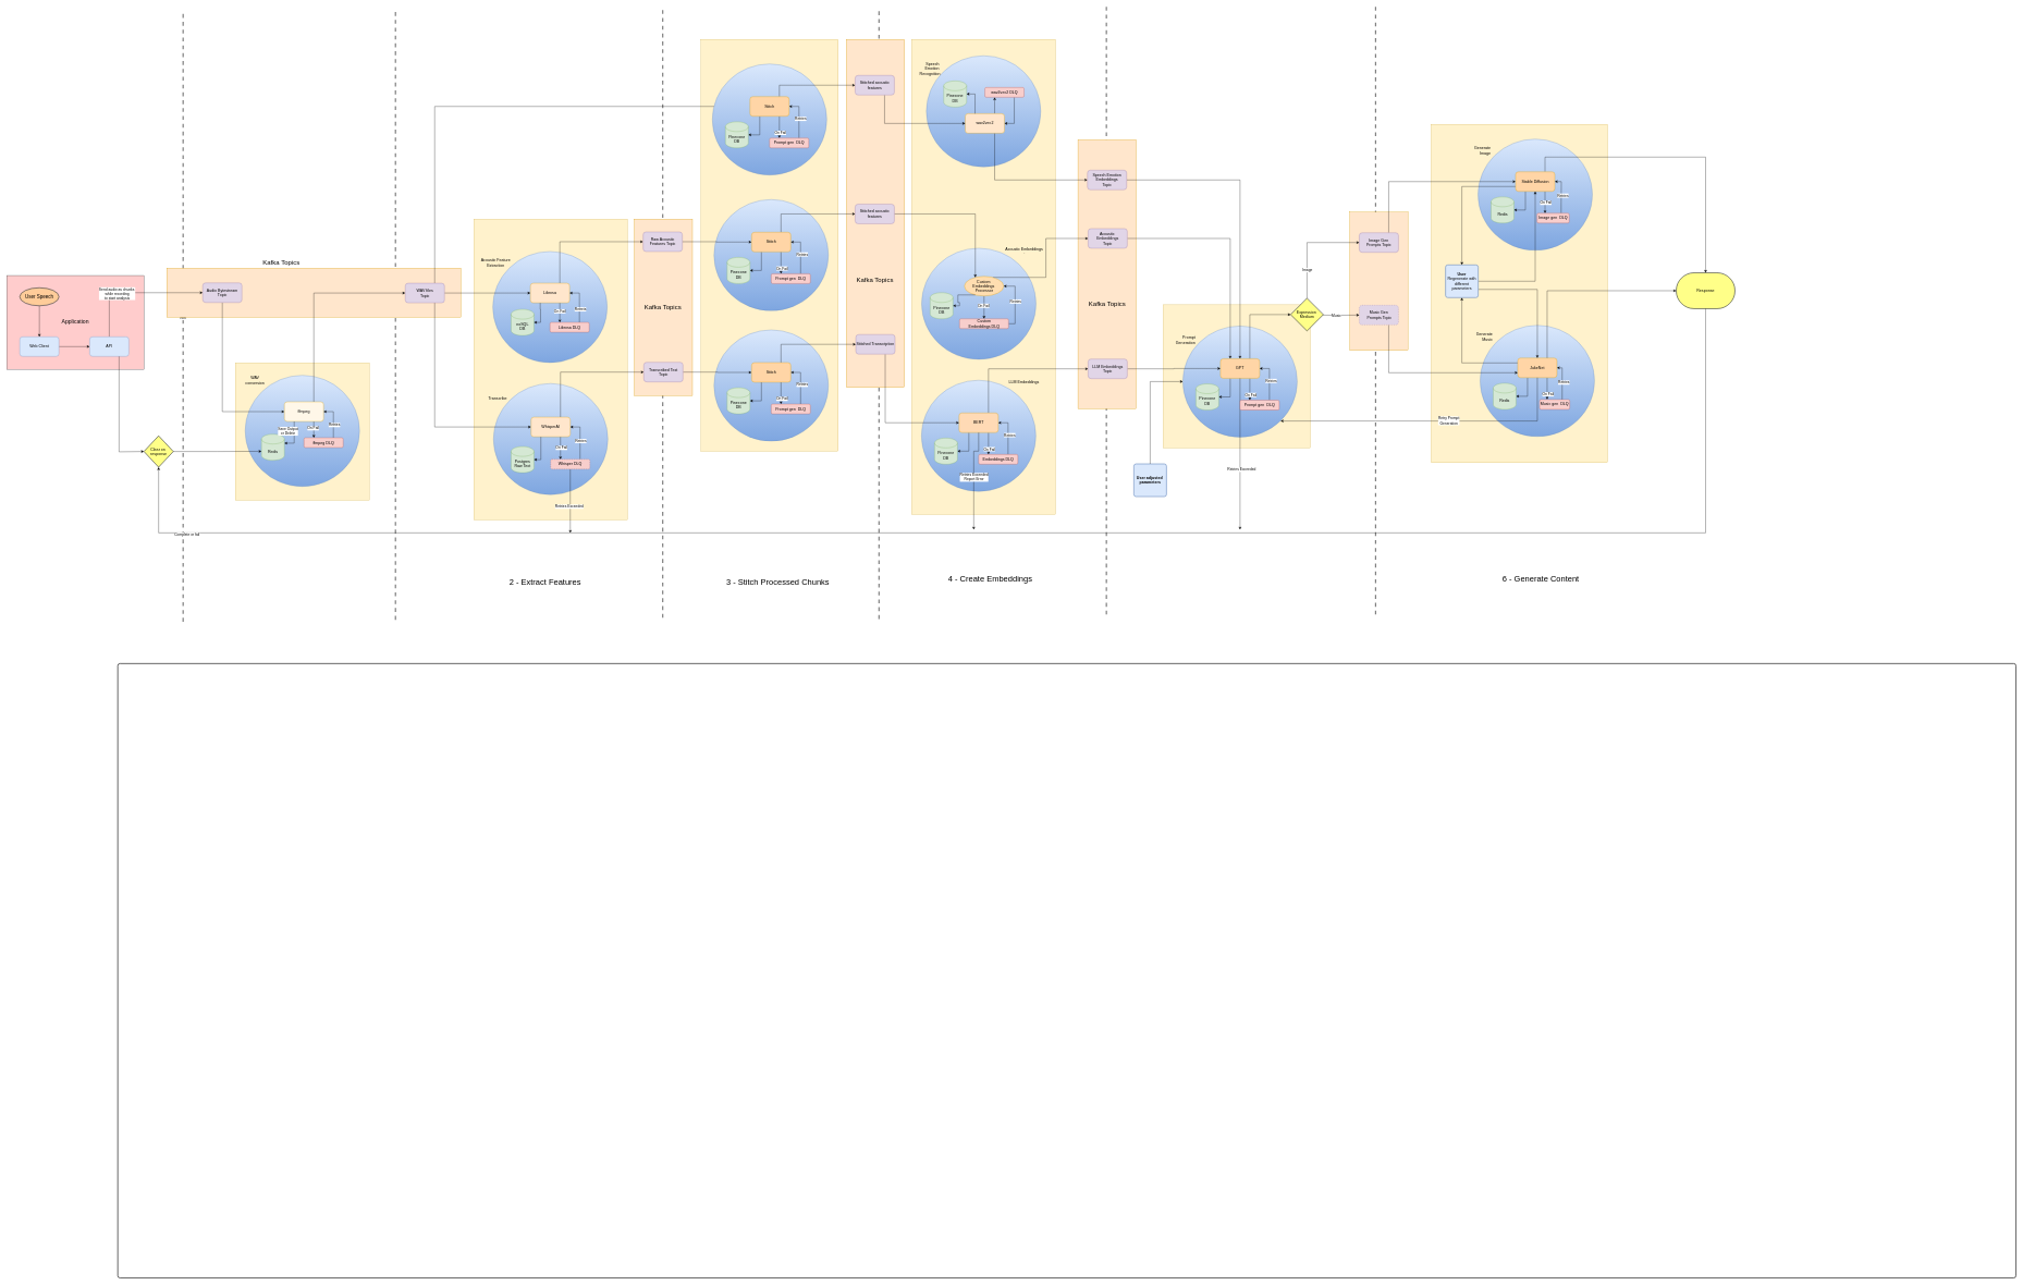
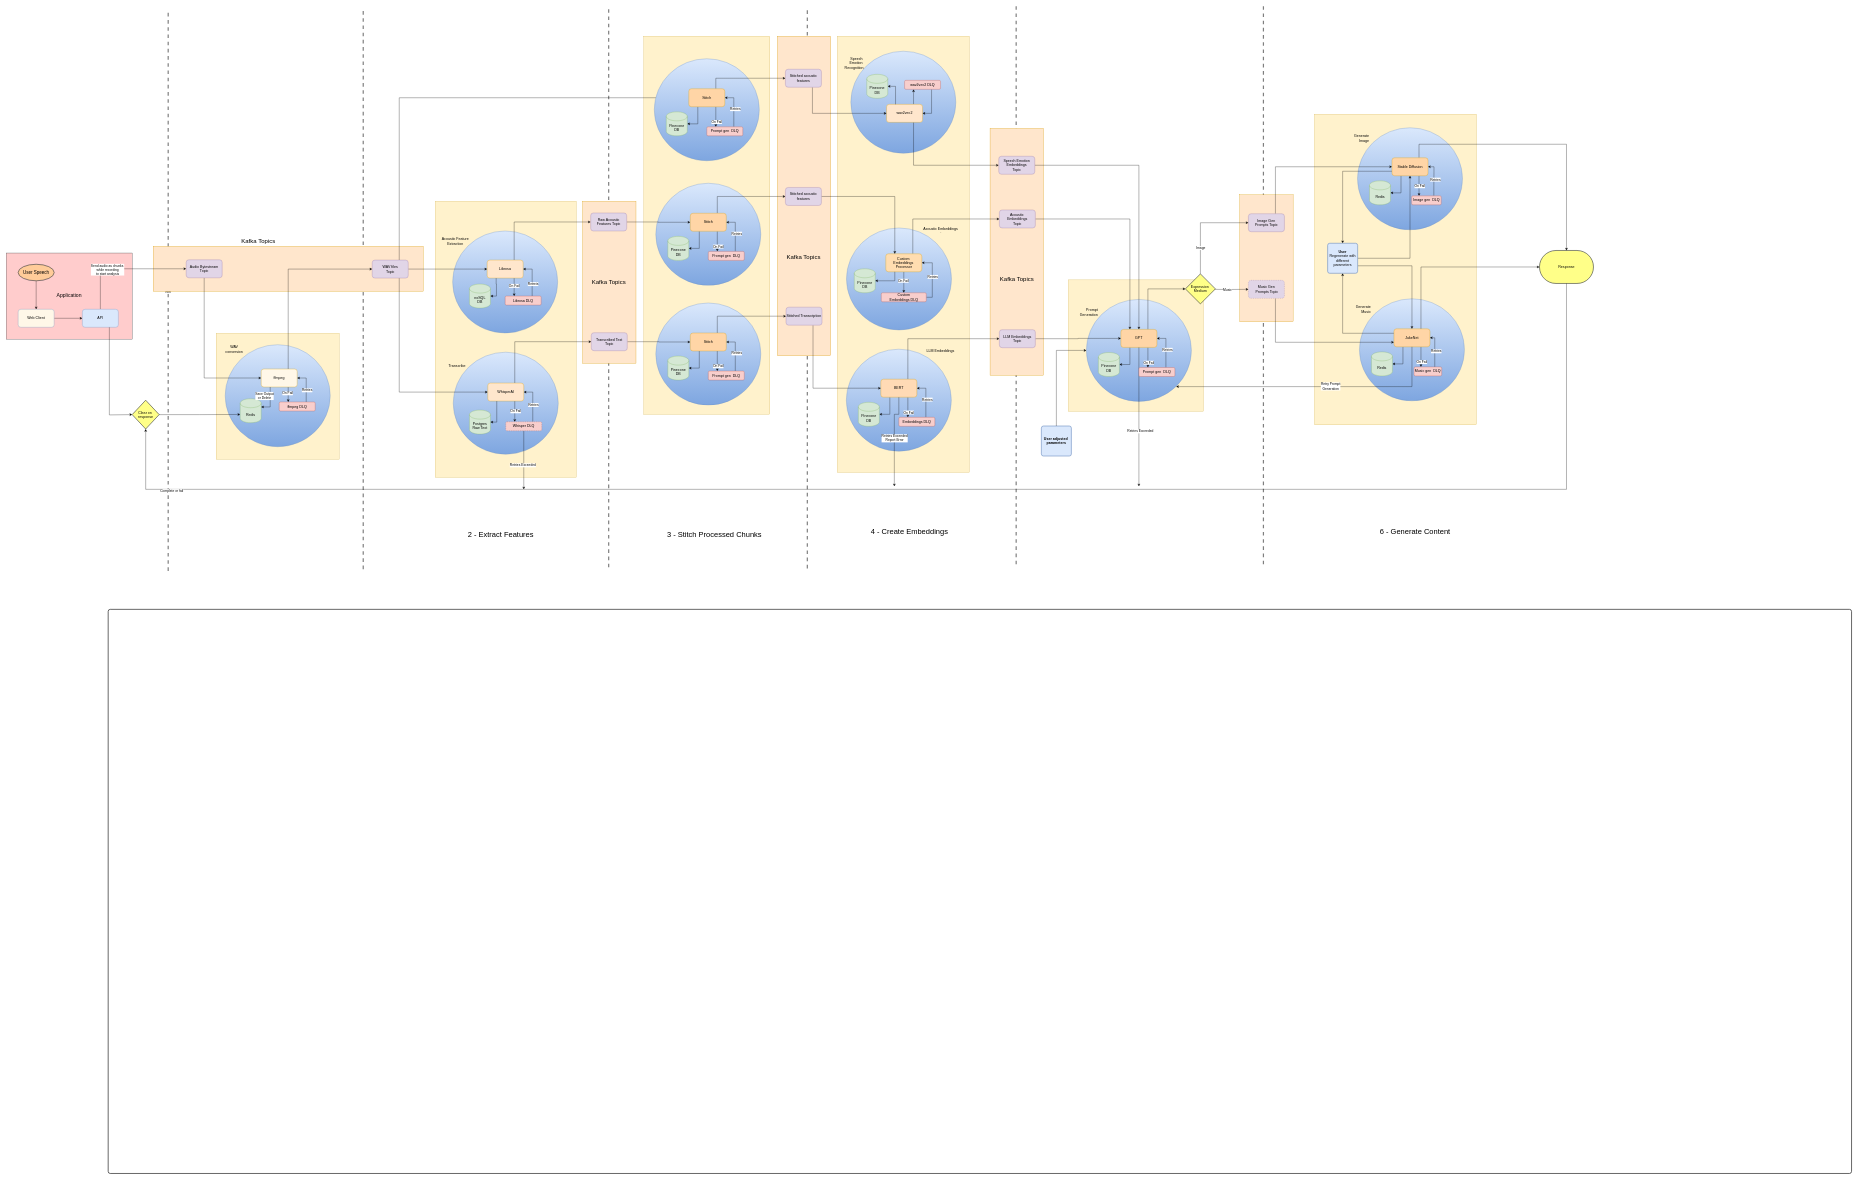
- <mxCell id="91" value="Custom&amp;nbsp;&lt;div&gt;Embeddings&amp;nbsp;&lt;/div&gt;&lt;div&gt;Processor&lt;/div&gt;" style="ellipse;whiteSpace=wrap;html=1;fillColor=#FFDDB0;strokeColor=#d79b00;" parent="1" vertex="1"><mxGeometry x="2951.5" y="845" width="120" height="60" as="geometry" /></mxCell>
+ <mxCell id="91" value="Custom&amp;nbsp;&lt;div&gt;Embeddings&amp;nbsp;&lt;/div&gt;&lt;div&gt;Processor&lt;/div&gt;" style="rounded=1;whiteSpace=wrap;html=1;fillColor=#FFDDB0;strokeColor=#d79b00;" parent="1" vertex="1"><mxGeometry x="2951.5" y="845" width="120" height="60" as="geometry" /></mxCell>
- <mxCell id="33" value="Web Client" style="rounded=1;whiteSpace=wrap;html=1;fillColor=#dae8fc;strokeColor=#6c8ebf;" parent="1" vertex="1"><mxGeometry x="60" y="1030" width="120" height="60" as="geometry" /></mxCell>
+ <mxCell id="33" value="Web Client" style="rounded=1;whiteSpace=wrap;html=1;fillColor=#fff7e8;strokeColor=#6c8ebf;" parent="1" vertex="1"><mxGeometry x="60" y="1030" width="120" height="60" as="geometry" /></mxCell>
